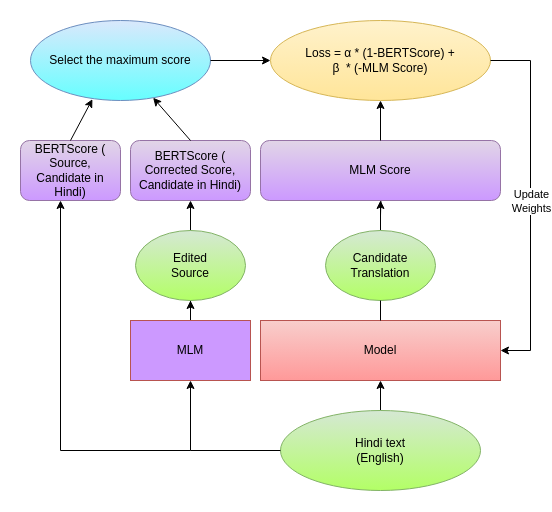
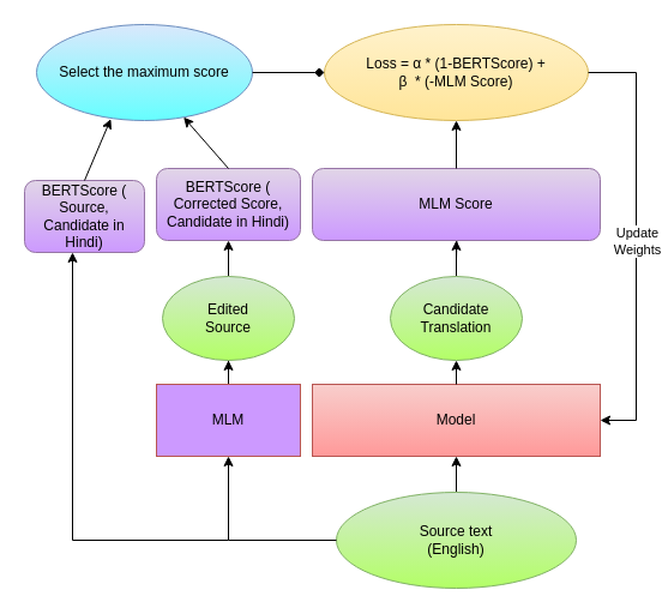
- <mxCell id="20" value="" style="endArrow=classic;html=1;rounded=0;exitX=1;exitY=0.5;exitDx=0;exitDy=0;labelBorderColor=none;" edge="1" parent="1" source="14" target="11"><mxGeometry width="50" height="50" relative="1" as="geometry"><mxPoint x="220" y="230" as="sourcePoint" /><mxPoint x="270" y="180" as="targetPoint" /></mxGeometry></mxCell>
+ <mxCell id="20" value="" style="endArrow=diamond;html=1;rounded=0;exitX=1;exitY=0.5;exitDx=0;exitDy=0;labelBorderColor=none;" edge="1" parent="1" source="14" target="11"><mxGeometry width="50" height="50" relative="1" as="geometry"><mxPoint x="220" y="230" as="sourcePoint" /><mxPoint x="270" y="180" as="targetPoint" /></mxGeometry></mxCell>
- <mxCell id="12" value="BERTScore ( Source, Candidate in Hindi)" style="rounded=1;whiteSpace=wrap;html=1;fillColor=#e1d5e7;strokeColor=#9673a6;labelBorderColor=none;gradientColor=#CC99FF;" parent="1" vertex="1"><mxGeometry x="20" y="140" width="100" height="60" as="geometry" /></mxCell>
+ <mxCell id="12" value="BERTScore ( Source, Candidate in Hindi)" style="rounded=1;whiteSpace=wrap;html=1;fillColor=#e1d5e7;strokeColor=#9673a6;labelBorderColor=none;gradientColor=#CC99FF;" parent="1" vertex="1"><mxGeometry x="20" y="150" width="100" height="60" as="geometry" /></mxCell>
- <mxCell id="25" value="" style="endArrow=none;html=1;rounded=0;exitX=0.5;exitY=0;exitDx=0;exitDy=0;entryX=0.5;entryY=1;entryDx=0;entryDy=0;" edge="1" parent="1" source="2" target="16"><mxGeometry width="50" height="50" relative="1" as="geometry"><mxPoint x="220" y="400" as="sourcePoint" /><mxPoint x="270" y="350" as="targetPoint" /></mxGeometry></mxCell>
+ <mxCell id="25" value="" style="endArrow=classic;html=1;rounded=0;exitX=0.5;exitY=0;exitDx=0;exitDy=0;entryX=0.5;entryY=1;entryDx=0;entryDy=0;" edge="1" parent="1" source="2" target="16"><mxGeometry width="50" height="50" relative="1" as="geometry"><mxPoint x="220" y="400" as="sourcePoint" /><mxPoint x="270" y="350" as="targetPoint" /></mxGeometry></mxCell>
- <mxCell id="4" value="Hindi text&lt;br&gt;(English)" style="ellipse;whiteSpace=wrap;html=1;fillColor=#d5e8d4;strokeColor=#82b366;labelBorderColor=none;gradientColor=#B3FF66;" parent="1" vertex="1"><mxGeometry x="280" y="410" width="200" height="80" as="geometry" /></mxCell>
+ <mxCell id="4" value="Source text&lt;br&gt;(English)" style="ellipse;whiteSpace=wrap;html=1;fillColor=#d5e8d4;strokeColor=#82b366;labelBorderColor=none;gradientColor=#B3FF66;" parent="1" vertex="1"><mxGeometry x="280" y="410" width="200" height="80" as="geometry" /></mxCell>
